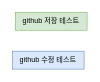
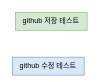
- <mxCell id="3" value="github 수정 테스트" style="text;html=1;strokeColor=#6c8ebf;fillColor=#dae8fc;align=center;verticalAlign=middle;whiteSpace=wrap;rounded=0;" vertex="1" parent="1"><mxGeometry x="20" y="85" width="120" height="30" as="geometry" /></mxCell>
+ <mxCell id="3" value="github 수정 테스트" style="text;html=1;strokeColor=#6c8ebf;fillColor=#dae8fc;align=center;verticalAlign=middle;whiteSpace=wrap;rounded=0;" vertex="1" parent="1"><mxGeometry x="20" y="95" width="120" height="30" as="geometry" /></mxCell>
